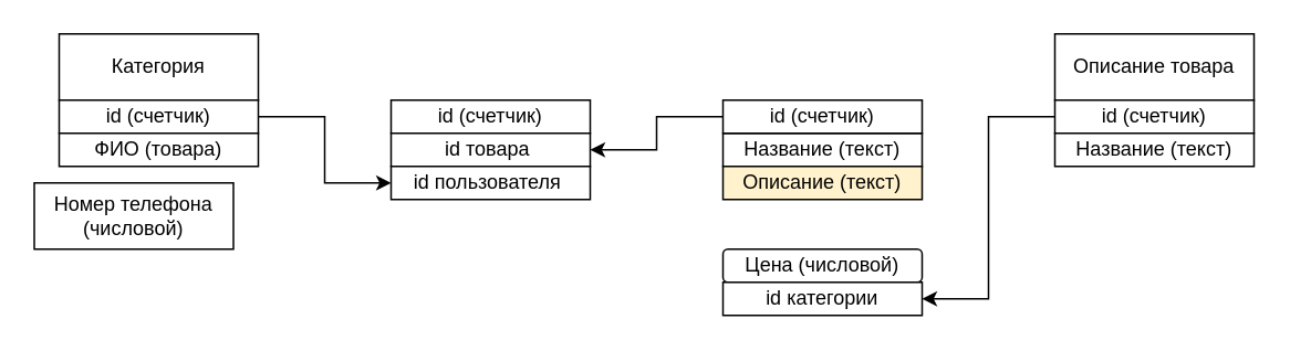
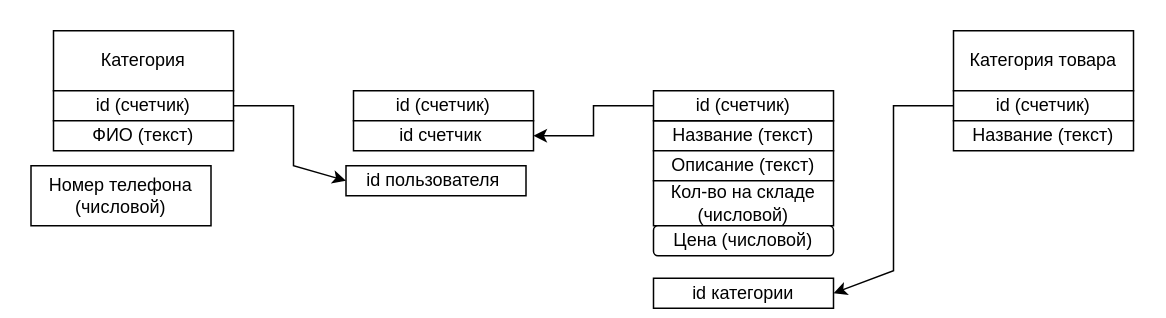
- <mxCell id="7" value="Описание товара" style="rounded=0;whiteSpace=wrap;html=1;" vertex="1" parent="1"><mxGeometry x="635" y="20" width="120" height="40" as="geometry" /></mxCell>
+ <mxCell id="7" value="Категория товара" style="rounded=0;whiteSpace=wrap;html=1;" vertex="1" parent="1"><mxGeometry x="635" y="20" width="120" height="40" as="geometry" /></mxCell>
- <mxCell id="17" value="ФИО (товара)" style="rounded=0;whiteSpace=wrap;html=1;container=0;" vertex="1" parent="1"><mxGeometry x="35" y="80" width="120" height="20" as="geometry" /></mxCell>
+ <mxCell id="17" value="ФИО (текст)" style="rounded=0;whiteSpace=wrap;html=1;container=0;" vertex="1" parent="1"><mxGeometry x="35" y="80" width="120" height="20" as="geometry" /></mxCell>
- <mxCell id="13" value="id товара&amp;nbsp;" style="rounded=0;whiteSpace=wrap;html=1;container=0;" vertex="1" parent="1"><mxGeometry x="235" y="80" width="120" height="20" as="geometry" /></mxCell>
+ <mxCell id="13" value="id счетчик&amp;nbsp;" style="rounded=0;whiteSpace=wrap;html=1;container=0;" vertex="1" parent="1"><mxGeometry x="235" y="80" width="120" height="20" as="geometry" /></mxCell>
- <mxCell id="19" value="id пользователя&amp;nbsp;" style="rounded=0;whiteSpace=wrap;html=1;container=0;" vertex="1" parent="1"><mxGeometry x="235" y="100" width="120" height="20" as="geometry" /></mxCell>
+ <mxCell id="19" value="id пользователя&amp;nbsp;" style="rounded=0;whiteSpace=wrap;html=1;container=0;" vertex="1" parent="1"><mxGeometry x="230" y="110" width="120" height="20" as="geometry" /></mxCell>
- <mxCell id="3" value="Описание (текст)" style="rounded=0;whiteSpace=wrap;html=1;container=0;fillColor=#fff2cc;" vertex="1" parent="1"><mxGeometry x="435" y="100" width="120" height="20" as="geometry" /></mxCell>
+ <mxCell id="3" value="Описание (текст)" style="rounded=0;whiteSpace=wrap;html=1;container=0;" vertex="1" parent="1"><mxGeometry x="435" y="100" width="120" height="20" as="geometry" /></mxCell>
+ <mxCell id="4" value="Кол-во на складе&lt;br&gt;(числовой)" style="rounded=0;whiteSpace=wrap;html=1;container=0;" vertex="1" parent="1"><mxGeometry x="435" y="120" width="120" height="30" as="geometry" /></mxCell>
- <mxCell id="10" value="id категории" style="rounded=0;whiteSpace=wrap;html=1;container=0;" vertex="1" parent="1"><mxGeometry x="435" y="170" width="120" height="20" as="geometry" /></mxCell>
+ <mxCell id="10" value="id категории" style="rounded=0;whiteSpace=wrap;html=1;container=0;" vertex="1" parent="1"><mxGeometry x="435" y="185" width="120" height="20" as="geometry" /></mxCell>
